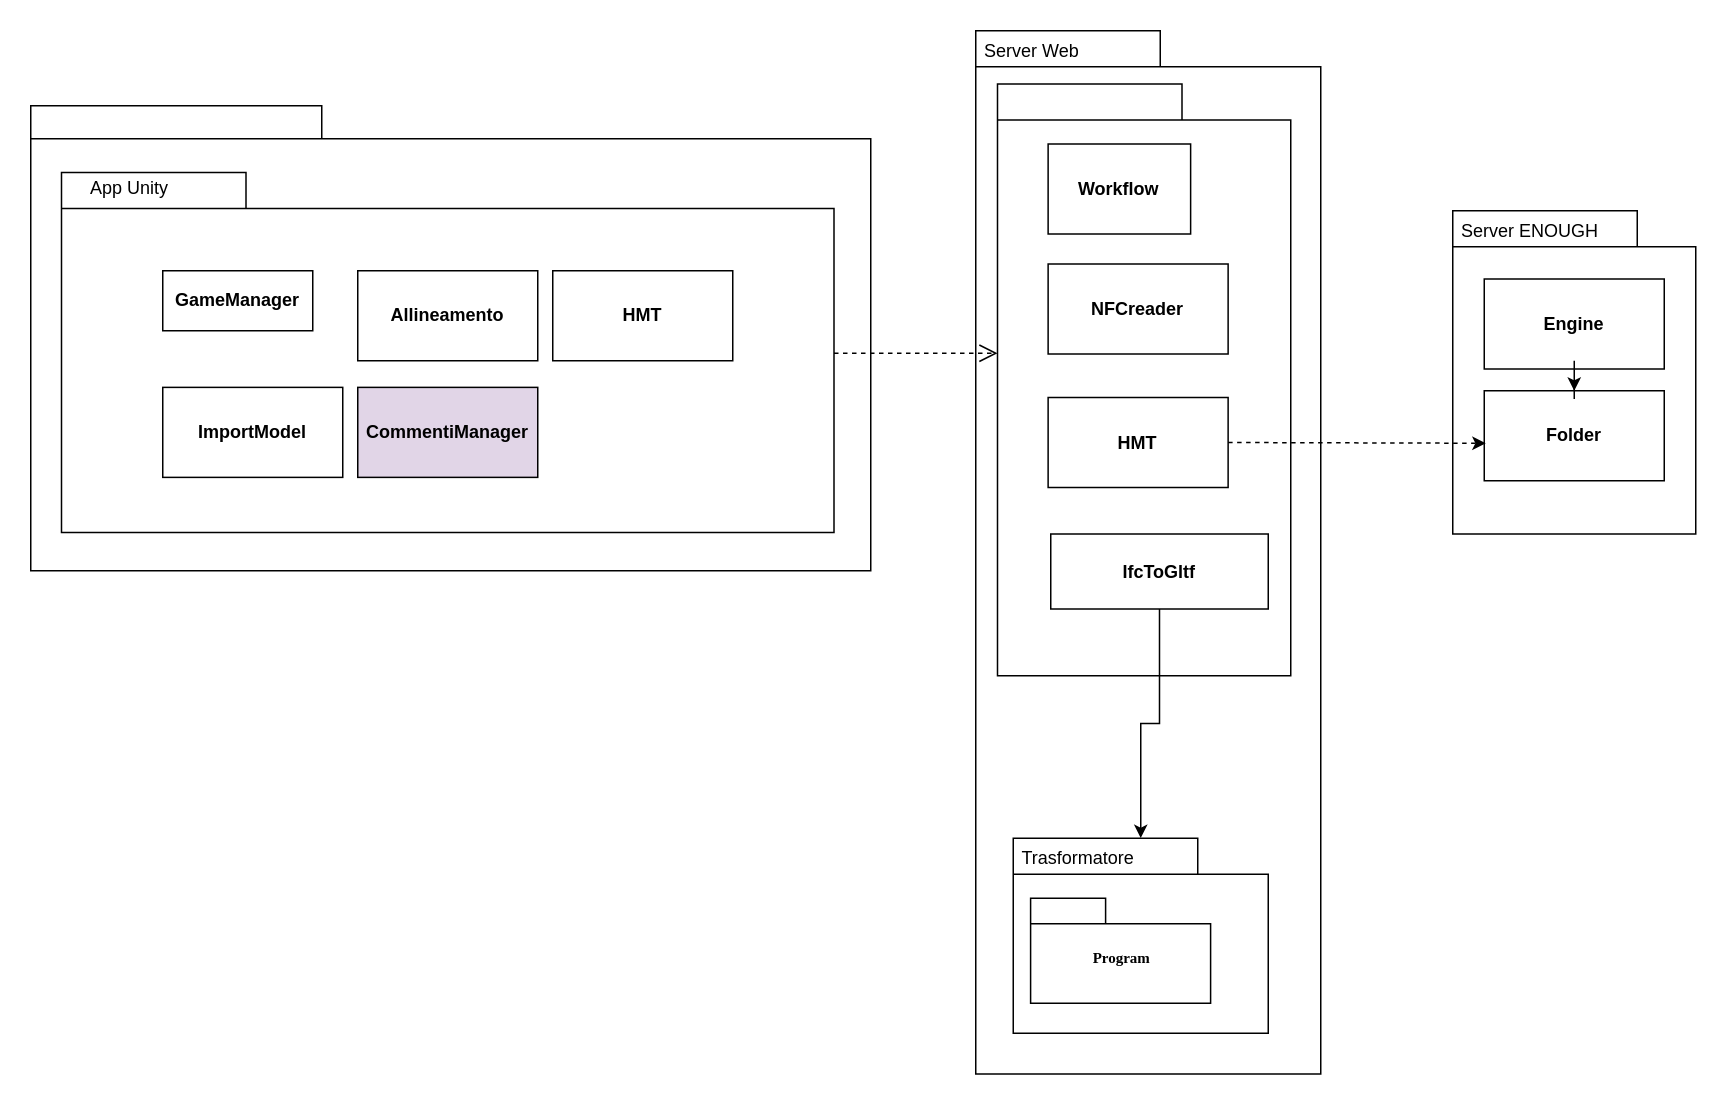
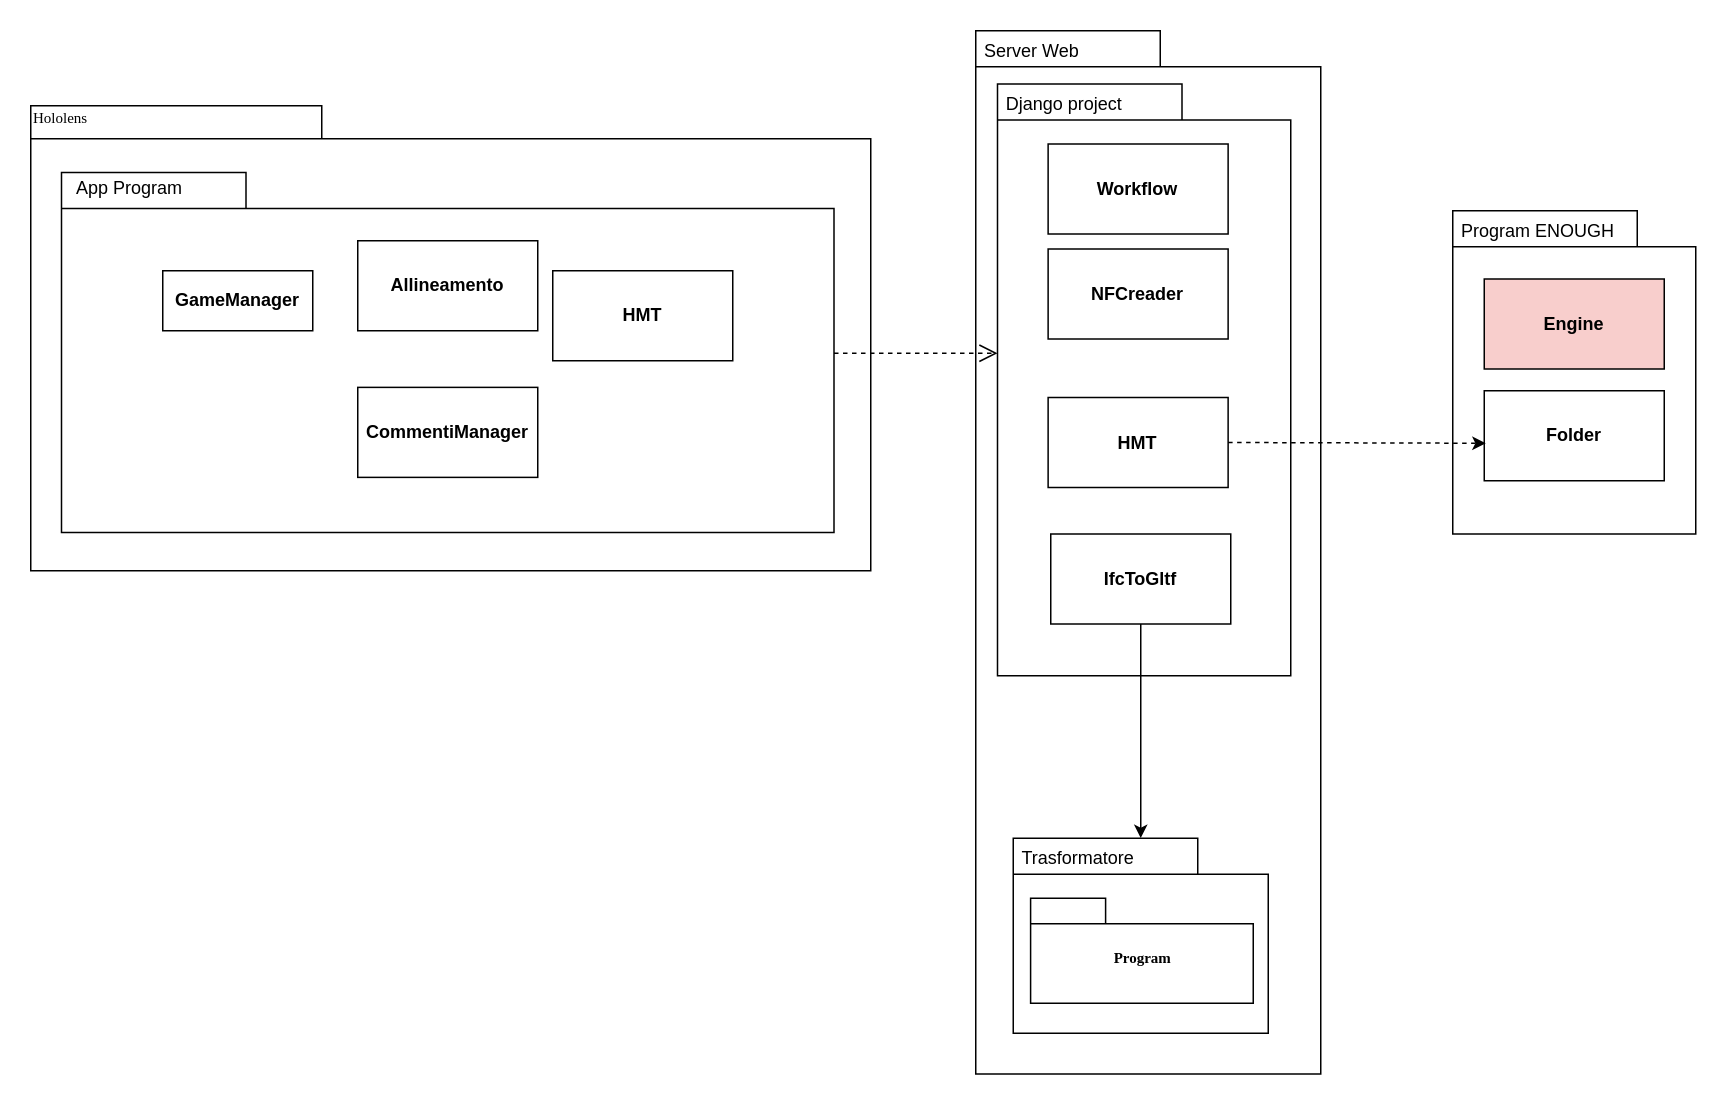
+ <mxCell id="16" value="Django project" style="text;strokeColor=none;fillColor=none;align=left;verticalAlign=top;spacingLeft=4;spacingRight=4;overflow=hidden;rotatable=0;points=[[0,0.5],[1,0.5]];portConstraint=eastwest;" vertex="1" parent="8"><mxGeometry x="14.5" y="35.5" width="125.5" height="26" as="geometry" /></mxCell>
+ <mxCell id="24" value="Hololens" style="text;html=1;align=left;verticalAlign=top;spacingTop=-4;fontSize=10;fontFamily=Verdana" vertex="1" parent="23"><mxGeometry width="125.517" height="20" as="geometry" /></mxCell>
- <mxCell id="26" value="App Unity" style="text;html=1;strokeColor=none;fillColor=none;align=center;verticalAlign=middle;whiteSpace=wrap;rounded=0;" vertex="1" parent="1"><mxGeometry x="40.5" y="114.5" width="89.5" height="20" as="geometry" /></mxCell>
+ <mxCell id="26" value="App Program" style="text;html=1;strokeColor=none;fillColor=none;align=center;verticalAlign=middle;whiteSpace=wrap;rounded=0;" vertex="1" parent="1"><mxGeometry x="40.5" y="114.5" width="89.5" height="20" as="geometry" /></mxCell>
- <mxCell id="17" value="&lt;b&gt;Workflow&lt;br&gt;&lt;/b&gt;" style="rounded=0;whiteSpace=wrap;html=1;" vertex="1" parent="8"><mxGeometry x="48.25" y="75.5" width="95" height="60" as="geometry" /></mxCell>
+ <mxCell id="17" value="&lt;b&gt;Workflow&lt;br&gt;&lt;/b&gt;" style="rounded=0;whiteSpace=wrap;html=1;" vertex="1" parent="8"><mxGeometry x="48.25" y="75.5" width="120" height="60" as="geometry" /></mxCell>
- <mxCell id="6" value="Server ENOUGH" style="text;strokeColor=none;fillColor=none;align=left;verticalAlign=top;spacingLeft=4;spacingRight=4;overflow=hidden;rotatable=0;points=[[0,0.5],[1,0.5]];portConstraint=eastwest;" vertex="1" parent="1"><mxGeometry x="968" y="140" width="125.5" height="26" as="geometry" /></mxCell>
+ <mxCell id="6" value="Program ENOUGH" style="text;strokeColor=none;fillColor=none;align=left;verticalAlign=top;spacingLeft=4;spacingRight=4;overflow=hidden;rotatable=0;points=[[0,0.5],[1,0.5]];portConstraint=eastwest;" vertex="1" parent="1"><mxGeometry x="968" y="140" width="125.5" height="26" as="geometry" /></mxCell>
- <mxCell id="18" value="&lt;b&gt;NFCreader&lt;/b&gt;" style="rounded=0;whiteSpace=wrap;html=1;" vertex="1" parent="8"><mxGeometry x="48.25" y="155.5" width="120" height="60" as="geometry" /></mxCell>
+ <mxCell id="18" value="&lt;b&gt;NFCreader&lt;/b&gt;" style="rounded=0;whiteSpace=wrap;html=1;" vertex="1" parent="8"><mxGeometry x="48.25" y="145.5" width="120" height="60" as="geometry" /></mxCell>
- <mxCell id="29" value="&lt;b&gt;Allineamento&lt;/b&gt;" style="rounded=0;whiteSpace=wrap;html=1;" vertex="1" parent="1"><mxGeometry x="238" y="180" width="120" height="60" as="geometry" /></mxCell>
+ <mxCell id="29" value="&lt;b&gt;Allineamento&lt;/b&gt;" style="rounded=0;whiteSpace=wrap;html=1;" vertex="1" parent="1"><mxGeometry x="238" y="160" width="120" height="60" as="geometry" /></mxCell>
- <mxCell id="3" value="&lt;b&gt;Engine&lt;br&gt;&lt;/b&gt;" style="rounded=0;whiteSpace=wrap;html=1;" vertex="1" parent="1"><mxGeometry x="989" y="185.5" width="120" height="60" as="geometry" /></mxCell>
+ <mxCell id="3" value="&lt;b&gt;Engine&lt;br&gt;&lt;/b&gt;" style="rounded=0;whiteSpace=wrap;html=1;fillColor=#f8cecc;" vertex="1" parent="1"><mxGeometry x="989" y="185.5" width="120" height="60" as="geometry" /></mxCell>
- <mxCell id="5" style="edgeStyle=orthogonalEdgeStyle;rounded=0;orthogonalLoop=1;jettySize=auto;html=1;entryX=0.5;entryY=0;entryDx=0;entryDy=0;" edge="1" parent="1" source="3" target="4"><mxGeometry relative="1" as="geometry" /></mxCell>
- <mxCell id="28" value="&lt;b&gt;ImportModel&lt;/b&gt;" style="rounded=0;whiteSpace=wrap;html=1;" vertex="1" parent="1"><mxGeometry x="108" y="257.75" width="120" height="60" as="geometry" /></mxCell>
- <mxCell id="31" value="&lt;b&gt;CommentiManager&lt;/b&gt;" style="rounded=0;whiteSpace=wrap;html=1;fillColor=#e1d5e7;" vertex="1" parent="1"><mxGeometry x="238" y="257.75" width="120" height="60" as="geometry" /></mxCell>
+ <mxCell id="31" value="&lt;b&gt;CommentiManager&lt;/b&gt;" style="rounded=0;whiteSpace=wrap;html=1;" vertex="1" parent="1"><mxGeometry x="238" y="257.75" width="120" height="60" as="geometry" /></mxCell>
- <mxCell id="19" value="&lt;b&gt;IfcToGltf&lt;/b&gt;" style="rounded=0;whiteSpace=wrap;html=1;" vertex="1" parent="8"><mxGeometry x="50" y="335.5" width="145" height="50" as="geometry" /></mxCell>
+ <mxCell id="19" value="&lt;b&gt;IfcToGltf&lt;/b&gt;" style="rounded=0;whiteSpace=wrap;html=1;" vertex="1" parent="8"><mxGeometry x="50" y="335.5" width="120" height="60" as="geometry" /></mxCell>
- <mxCell id="12" value="Program" style="shape=folder;fontStyle=1;spacingTop=10;tabWidth=50;tabHeight=17;tabPosition=left;html=1;rounded=0;shadow=0;comic=0;labelBackgroundColor=none;strokeWidth=1;fontFamily=Verdana;fontSize=10;align=center;" vertex="1" parent="10"><mxGeometry x="11.57" y="40" width="120" height="70" as="geometry" /></mxCell>
+ <mxCell id="12" value="Program" style="shape=folder;fontStyle=1;spacingTop=10;tabWidth=50;tabHeight=17;tabPosition=left;html=1;rounded=0;shadow=0;comic=0;labelBackgroundColor=none;strokeWidth=1;fontFamily=Verdana;fontSize=10;align=center;" vertex="1" parent="10"><mxGeometry x="11.57" y="40" width="148.43" height="70" as="geometry" /></mxCell>
